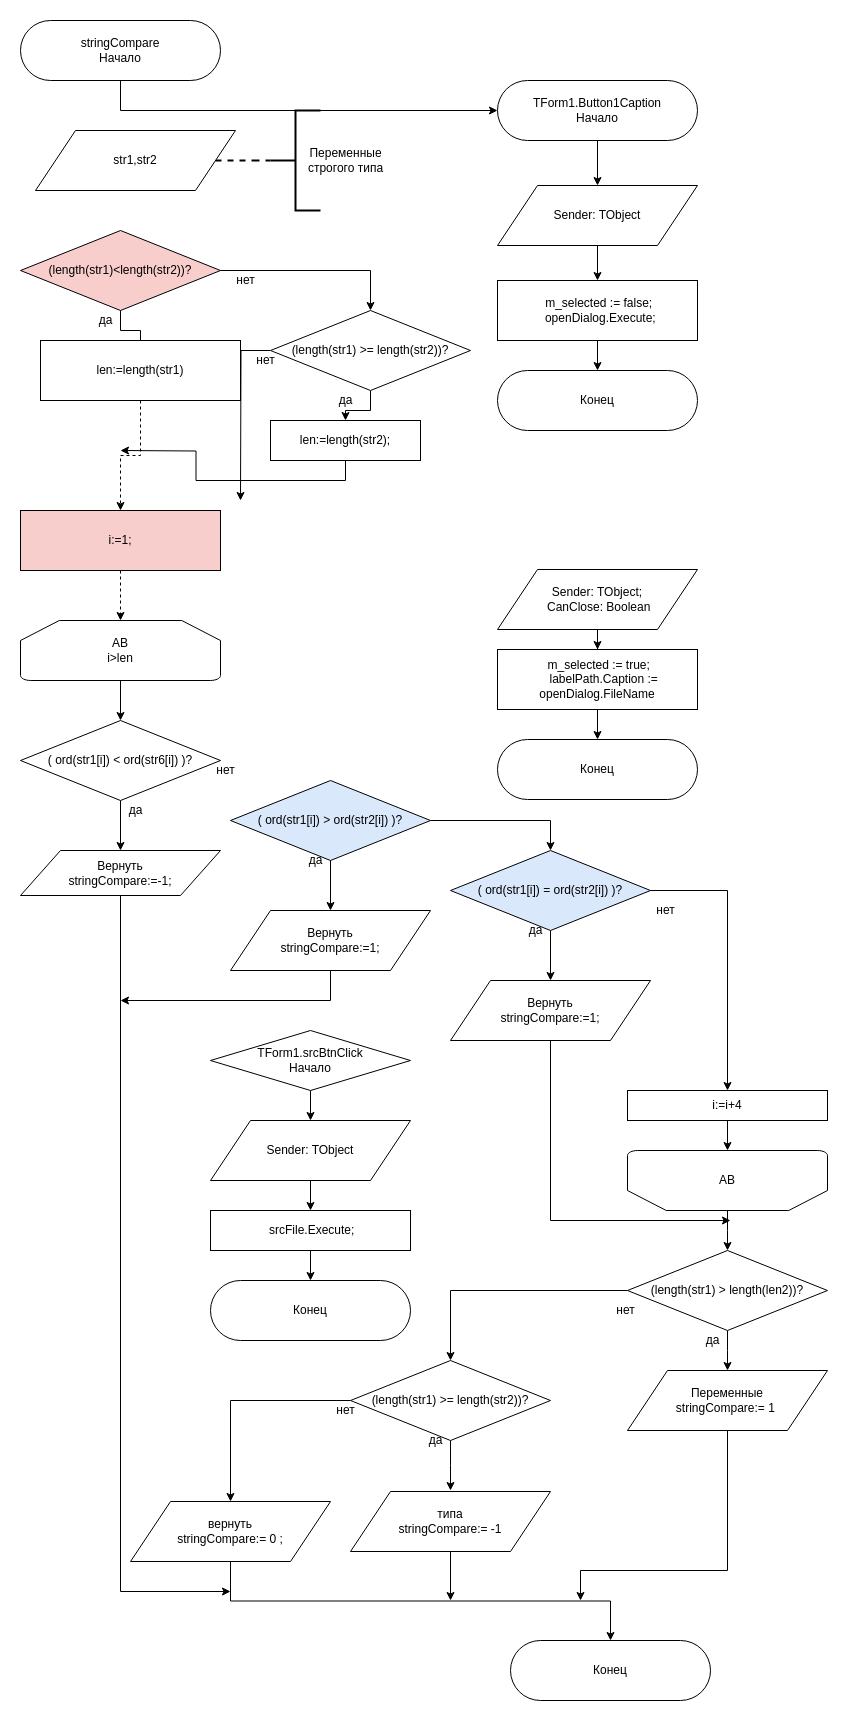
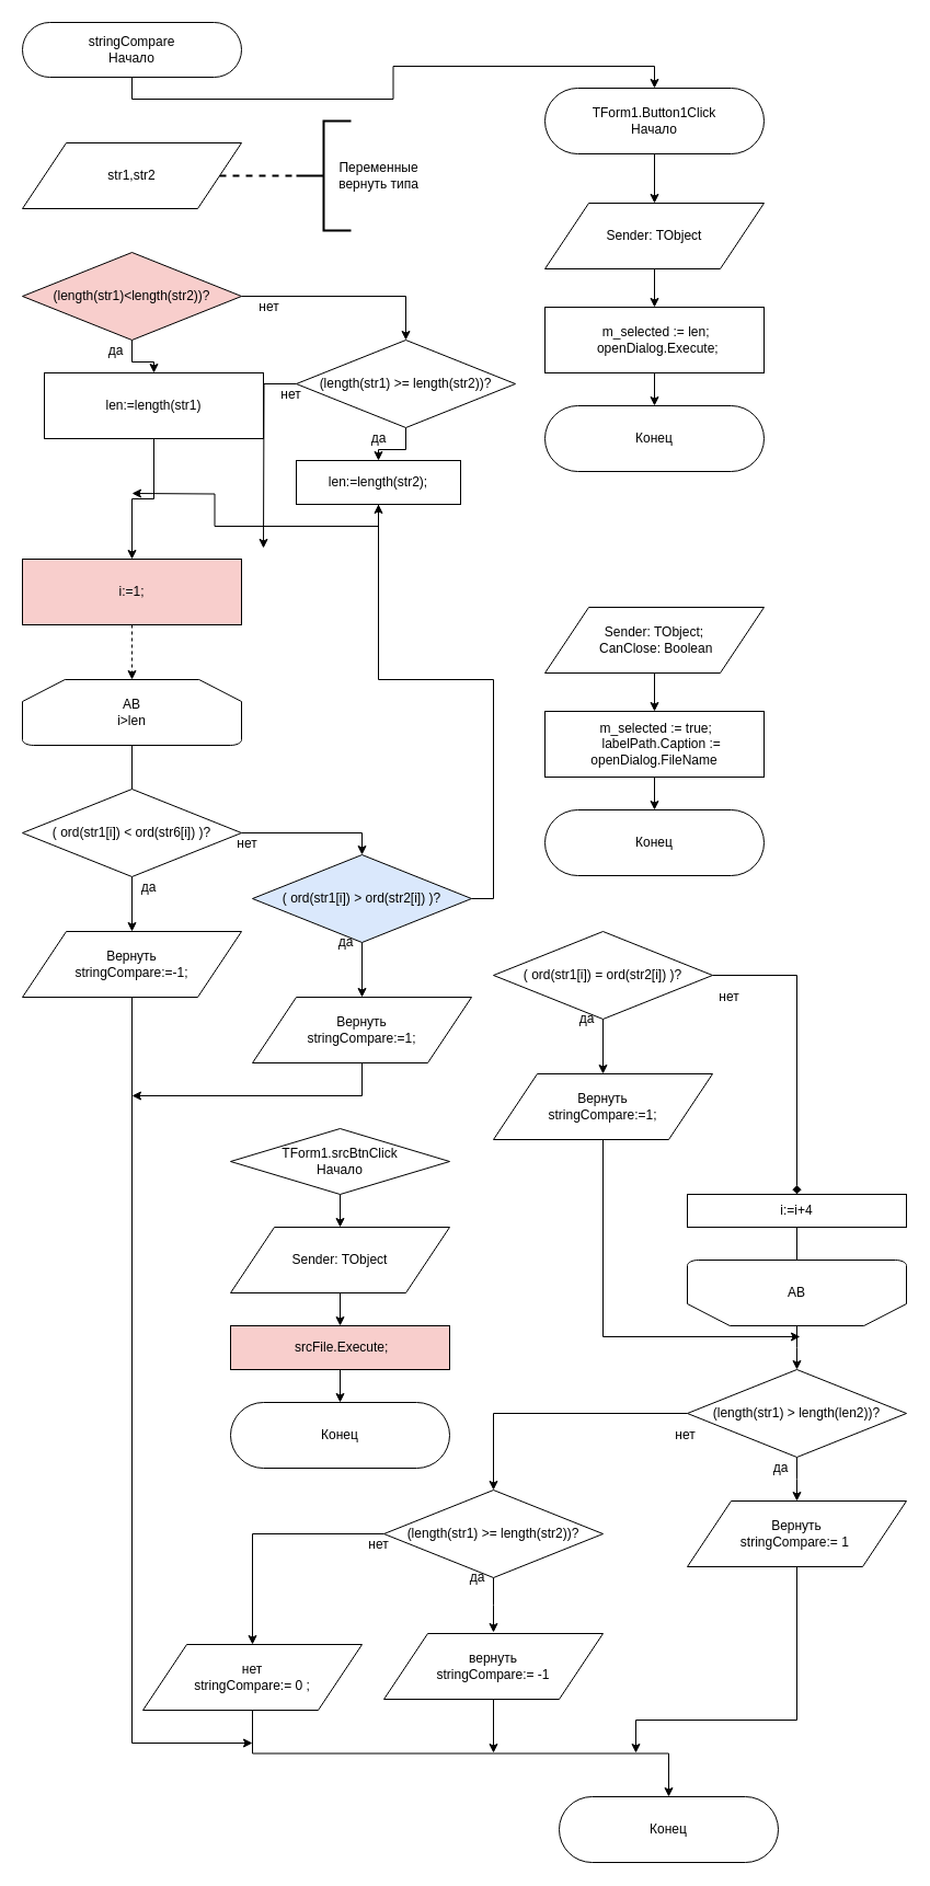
- <mxCell id="3" value="stringCompare&lt;br&gt;Начало" style="rounded=1;whiteSpace=wrap;html=1;strokeWidth=1;arcSize=50;" vertex="1" parent="1"><mxGeometry x="20" y="20" width="200" height="60" as="geometry" /></mxCell>
+ <mxCell id="3" value="stringCompare&lt;br&gt;Начало" style="rounded=1;whiteSpace=wrap;html=1;strokeWidth=1;arcSize=50;" vertex="1" parent="1"><mxGeometry x="20" y="20" width="200" height="50" as="geometry" /></mxCell>
- <mxCell id="75" value="TForm1.Button1Caption&lt;br&gt;Начало" style="rounded=1;whiteSpace=wrap;html=1;arcSize=50;" vertex="1" parent="1"><mxGeometry x="497" y="80" width="200" height="60" as="geometry" /></mxCell>
+ <mxCell id="75" value="TForm1.Button1Click&lt;br&gt;Начало" style="rounded=1;whiteSpace=wrap;html=1;arcSize=50;" vertex="1" parent="1"><mxGeometry x="497" y="80" width="200" height="60" as="geometry" /></mxCell>
- <mxCell id="5" value="str1,str2" style="shape=parallelogram;perimeter=parallelogramPerimeter;whiteSpace=wrap;html=1;strokeWidth=1;" vertex="1" parent="1"><mxGeometry x="35" y="130" width="200" height="60" as="geometry" /></mxCell>
+ <mxCell id="5" value="str1,str2" style="shape=parallelogram;perimeter=parallelogramPerimeter;whiteSpace=wrap;html=1;strokeWidth=1;" vertex="1" parent="1"><mxGeometry x="20" y="130" width="200" height="60" as="geometry" /></mxCell>
- <mxCell id="7" value="Переменные &lt;br&gt;строгого типа" style="text;html=1;align=center;verticalAlign=middle;resizable=0;points=[];autosize=1;" vertex="1" parent="1"><mxGeometry x="300" y="145" width="90" height="30" as="geometry" /></mxCell>
+ <mxCell id="7" value="Переменные &lt;br&gt;вернуть типа" style="text;html=1;align=center;verticalAlign=middle;resizable=0;points=[];autosize=1;" vertex="1" parent="1"><mxGeometry x="300" y="145" width="90" height="30" as="geometry" /></mxCell>
- <mxCell id="79" value="&lt;div&gt;&amp;nbsp;m_selected := false;&lt;/div&gt;&lt;div&gt;&amp;nbsp; openDialog.Execute;&lt;/div&gt;" style="rounded=0;whiteSpace=wrap;html=1;" vertex="1" parent="1"><mxGeometry x="497" y="280" width="200" height="60" as="geometry" /></mxCell>
+ <mxCell id="79" value="&lt;div&gt;&amp;nbsp;m_selected := len;&lt;/div&gt;&lt;div&gt;&amp;nbsp; openDialog.Execute;&lt;/div&gt;" style="rounded=0;whiteSpace=wrap;html=1;" vertex="1" parent="1"><mxGeometry x="497" y="280" width="200" height="60" as="geometry" /></mxCell>
- <mxCell id="9" style="edgeStyle=orthogonalEdgeStyle;rounded=0;orthogonalLoop=1;jettySize=auto;html=1;exitX=0.5;exitY=1;exitDx=0;exitDy=0;startArrow=none;startFill=0;endArrow=none;endFill=1;strokeWidth=1;" edge="1" parent="1" source="10" target="16"><mxGeometry relative="1" as="geometry" /></mxCell>
+ <mxCell id="9" style="edgeStyle=orthogonalEdgeStyle;rounded=0;orthogonalLoop=1;jettySize=auto;html=1;exitX=0.5;exitY=1;exitDx=0;exitDy=0;startArrow=none;startFill=0;endArrow=classic;endFill=1;strokeWidth=1;" edge="1" parent="1" source="10" target="16"><mxGeometry relative="1" as="geometry" /></mxCell>
- <mxCell id="15" style="edgeStyle=orthogonalEdgeStyle;rounded=0;orthogonalLoop=1;jettySize=auto;html=1;exitX=0.5;exitY=1;exitDx=0;exitDy=0;entryX=0.5;entryY=0;entryDx=0;entryDy=0;startArrow=none;startFill=0;endArrow=classic;endFill=1;strokeWidth=1;dashed=1;" edge="1" parent="1" source="16" target="22"><mxGeometry relative="1" as="geometry" /></mxCell>
+ <mxCell id="15" style="edgeStyle=orthogonalEdgeStyle;rounded=0;orthogonalLoop=1;jettySize=auto;html=1;exitX=0.5;exitY=1;exitDx=0;exitDy=0;entryX=0.5;entryY=0;entryDx=0;entryDy=0;startArrow=none;startFill=0;endArrow=classic;endFill=1;strokeWidth=1;" edge="1" parent="1" source="16" target="22"><mxGeometry relative="1" as="geometry" /></mxCell>
- <mxCell id="82" value="&lt;div&gt;Sender: TObject;&lt;/div&gt;&lt;div&gt;&amp;nbsp;CanClose: Boolean&lt;/div&gt;" style="shape=parallelogram;perimeter=parallelogramPerimeter;whiteSpace=wrap;html=1;" vertex="1" parent="1"><mxGeometry x="497" y="569" width="200" height="60" as="geometry" /></mxCell>
+ <mxCell id="82" value="&lt;div&gt;Sender: TObject;&lt;/div&gt;&lt;div&gt;&amp;nbsp;CanClose: Boolean&lt;/div&gt;" style="shape=parallelogram;perimeter=parallelogramPerimeter;whiteSpace=wrap;html=1;" vertex="1" parent="1"><mxGeometry x="497" y="554" width="200" height="60" as="geometry" /></mxCell>
- <mxCell id="23" style="edgeStyle=orthogonalEdgeStyle;rounded=0;orthogonalLoop=1;jettySize=auto;html=1;exitX=0.5;exitY=1;exitDx=0;exitDy=0;exitPerimeter=0;startArrow=none;startFill=0;endArrow=classic;endFill=1;strokeWidth=1;" edge="1" parent="1" source="24" target="27"><mxGeometry relative="1" as="geometry" /></mxCell>
+ <mxCell id="23" style="edgeStyle=orthogonalEdgeStyle;rounded=0;orthogonalLoop=1;jettySize=auto;html=1;exitX=0.5;exitY=1;exitDx=0;exitDy=0;exitPerimeter=0;startArrow=none;startFill=0;endArrow=none;endFill=1;strokeWidth=1;" edge="1" parent="1" source="24" target="27"><mxGeometry relative="1" as="geometry" /></mxCell>
+ <mxCell id="26" style="edgeStyle=orthogonalEdgeStyle;rounded=0;orthogonalLoop=1;jettySize=auto;html=1;exitX=1;exitY=0.5;exitDx=0;exitDy=0;entryX=0.5;entryY=0;entryDx=0;entryDy=0;startArrow=none;startFill=0;endArrow=classic;endFill=1;strokeWidth=1;" edge="1" parent="1" source="27" target="32"><mxGeometry relative="1" as="geometry" /></mxCell>
- <mxCell id="31" style="edgeStyle=orthogonalEdgeStyle;rounded=0;orthogonalLoop=1;jettySize=auto;html=1;exitX=1;exitY=0.5;exitDx=0;exitDy=0;entryX=0.5;entryY=0;entryDx=0;entryDy=0;startArrow=none;startFill=0;endArrow=classic;endFill=1;strokeWidth=1;" edge="1" parent="1" source="32" target="40"><mxGeometry relative="1" as="geometry" /></mxCell>
+ <mxCell id="31" style="edgeStyle=orthogonalEdgeStyle;rounded=0;orthogonalLoop=1;jettySize=auto;html=1;exitX=1;exitY=0.5;exitDx=0;exitDy=0;startArrow=none;startFill=0;endArrow=classic;endFill=1;strokeWidth=1;" edge="1" parent="1" source="32" target="18"><mxGeometry relative="1" as="geometry" /></mxCell>
- <mxCell id="29" value="Вернуть&lt;br&gt;stringCompare:=-1;" style="shape=parallelogram;perimeter=parallelogramPerimeter;whiteSpace=wrap;html=1;strokeWidth=1;" vertex="1" parent="1"><mxGeometry x="20" y="850" width="200" height="45" as="geometry" /></mxCell>
+ <mxCell id="29" value="Вернуть&lt;br&gt;stringCompare:=-1;" style="shape=parallelogram;perimeter=parallelogramPerimeter;whiteSpace=wrap;html=1;strokeWidth=1;" vertex="1" parent="1"><mxGeometry x="20" y="850" width="200" height="60" as="geometry" /></mxCell>
- <mxCell id="40" value="( ord(str1[i]) = ord(str2[i]) )?" style="rhombus;whiteSpace=wrap;html=1;strokeWidth=1;fillColor=#dae8fc;" vertex="1" parent="1"><mxGeometry x="450" y="850" width="200" height="80" as="geometry" /></mxCell>
+ <mxCell id="40" value="( ord(str1[i]) = ord(str2[i]) )?" style="rhombus;whiteSpace=wrap;html=1;strokeWidth=1;" vertex="1" parent="1"><mxGeometry x="450" y="850" width="200" height="80" as="geometry" /></mxCell>
- <mxCell id="39" style="edgeStyle=orthogonalEdgeStyle;rounded=0;orthogonalLoop=1;jettySize=auto;html=1;exitX=1;exitY=0.5;exitDx=0;exitDy=0;startArrow=none;startFill=0;endArrow=classic;endFill=1;strokeWidth=1;" edge="1" parent="1" source="40" target="45"><mxGeometry relative="1" as="geometry" /></mxCell>
+ <mxCell id="39" style="edgeStyle=orthogonalEdgeStyle;rounded=0;orthogonalLoop=1;jettySize=auto;html=1;exitX=1;exitY=0.5;exitDx=0;exitDy=0;startArrow=none;startFill=0;endArrow=diamond;endFill=1;strokeWidth=1;" edge="1" parent="1" source="40" target="45"><mxGeometry relative="1" as="geometry" /></mxCell>
- <mxCell id="44" style="edgeStyle=orthogonalEdgeStyle;rounded=0;orthogonalLoop=1;jettySize=auto;html=1;exitX=0.5;exitY=1;exitDx=0;exitDy=0;startArrow=none;startFill=0;endArrow=classic;endFill=1;strokeWidth=1;" edge="1" parent="1" source="45" target="48"><mxGeometry relative="1" as="geometry" /></mxCell>
+ <mxCell id="44" style="edgeStyle=orthogonalEdgeStyle;rounded=0;orthogonalLoop=1;jettySize=auto;html=1;exitX=0.5;exitY=1;exitDx=0;exitDy=0;startArrow=none;startFill=0;endArrow=none;endFill=1;strokeWidth=1;" edge="1" parent="1" source="45" target="48"><mxGeometry relative="1" as="geometry" /></mxCell>
- <mxCell id="72" value="&amp;nbsp;srcFile.Execute;" style="rounded=0;whiteSpace=wrap;html=1;strokeWidth=1;" vertex="1" parent="1"><mxGeometry x="210" y="1210" width="200" height="40" as="geometry" /></mxCell>
+ <mxCell id="72" value="&amp;nbsp;srcFile.Execute;" style="rounded=0;whiteSpace=wrap;html=1;strokeWidth=1;fillColor=#f8cecc;" vertex="1" parent="1"><mxGeometry x="210" y="1210" width="200" height="40" as="geometry" /></mxCell>
- <mxCell id="58" value="Переменные&lt;br&gt;stringCompare:= 1&amp;nbsp;" style="shape=parallelogram;perimeter=parallelogramPerimeter;whiteSpace=wrap;html=1;strokeWidth=1;" vertex="1" parent="1"><mxGeometry x="627" y="1370" width="200" height="60" as="geometry" /></mxCell>
+ <mxCell id="58" value="Вернуть&lt;br&gt;stringCompare:= 1&amp;nbsp;" style="shape=parallelogram;perimeter=parallelogramPerimeter;whiteSpace=wrap;html=1;strokeWidth=1;" vertex="1" parent="1"><mxGeometry x="627" y="1370" width="200" height="60" as="geometry" /></mxCell>
- <mxCell id="60" value="типа&lt;br&gt;stringCompare:= -1" style="shape=parallelogram;perimeter=parallelogramPerimeter;whiteSpace=wrap;html=1;strokeWidth=1;" vertex="1" parent="1"><mxGeometry x="350" y="1491" width="200" height="60" as="geometry" /></mxCell>
+ <mxCell id="60" value="вернуть&lt;br&gt;stringCompare:= -1" style="shape=parallelogram;perimeter=parallelogramPerimeter;whiteSpace=wrap;html=1;strokeWidth=1;" vertex="1" parent="1"><mxGeometry x="350" y="1491" width="200" height="60" as="geometry" /></mxCell>
- <mxCell id="62" value="вернуть&lt;br&gt;stringCompare:= 0 ;" style="shape=parallelogram;perimeter=parallelogramPerimeter;whiteSpace=wrap;html=1;strokeWidth=1;" vertex="1" parent="1"><mxGeometry x="130" y="1501" width="200" height="60" as="geometry" /></mxCell>
+ <mxCell id="62" value="нет&lt;br&gt;stringCompare:= 0 ;" style="shape=parallelogram;perimeter=parallelogramPerimeter;whiteSpace=wrap;html=1;strokeWidth=1;" vertex="1" parent="1"><mxGeometry x="130" y="1501" width="200" height="60" as="geometry" /></mxCell>
